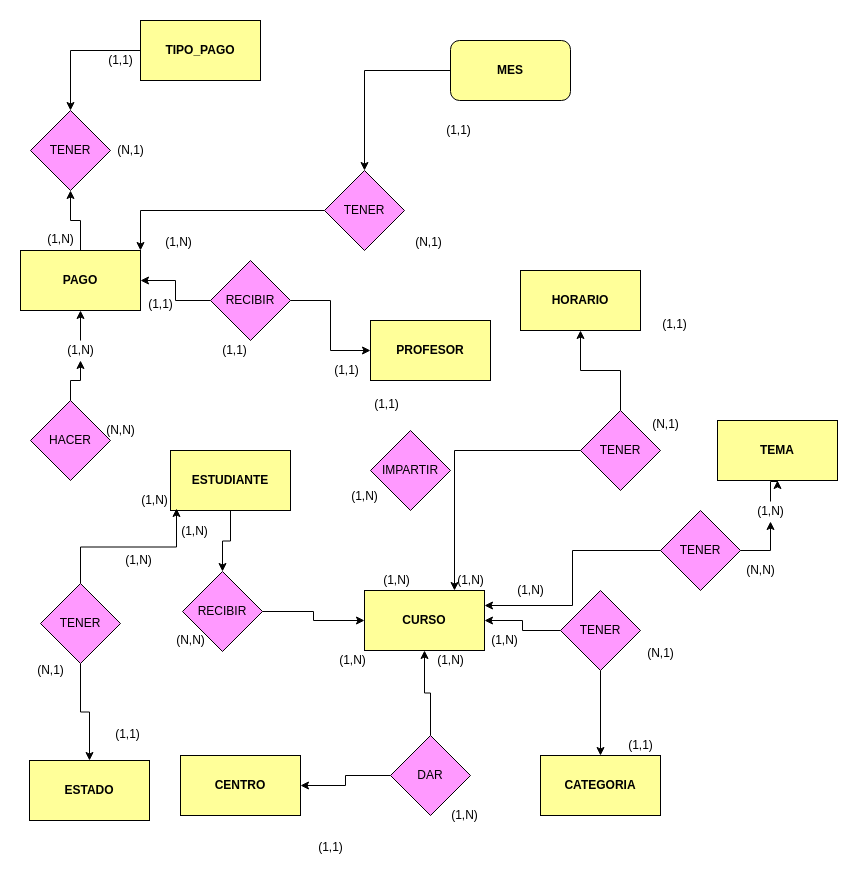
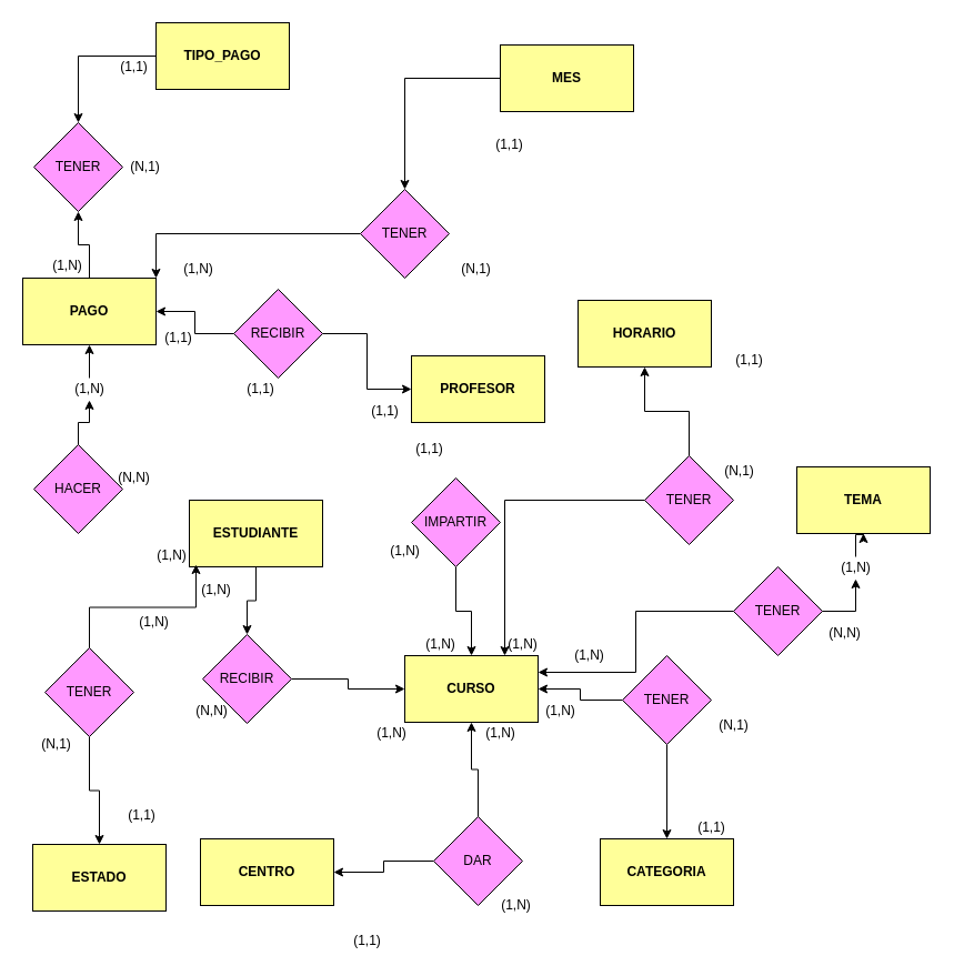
- <mxCell id="60" value="MES" style="whiteSpace=wrap;html=1;fillColor=#FFFF99;fontStyle=1;rounded=1;" parent="1" vertex="1"><mxGeometry x="450" y="40" width="120" height="60" as="geometry" /></mxCell>
+ <mxCell id="60" value="MES" style="rounded=0;whiteSpace=wrap;html=1;fillColor=#FFFF99;fontStyle=1" parent="1" vertex="1"><mxGeometry x="450" y="40" width="120" height="60" as="geometry" /></mxCell>
+ <mxCell id="14" style="edgeStyle=orthogonalEdgeStyle;rounded=0;orthogonalLoop=1;jettySize=auto;html=1;" parent="1" source="15" target="7" edge="1"><mxGeometry relative="1" as="geometry" /></mxCell>
